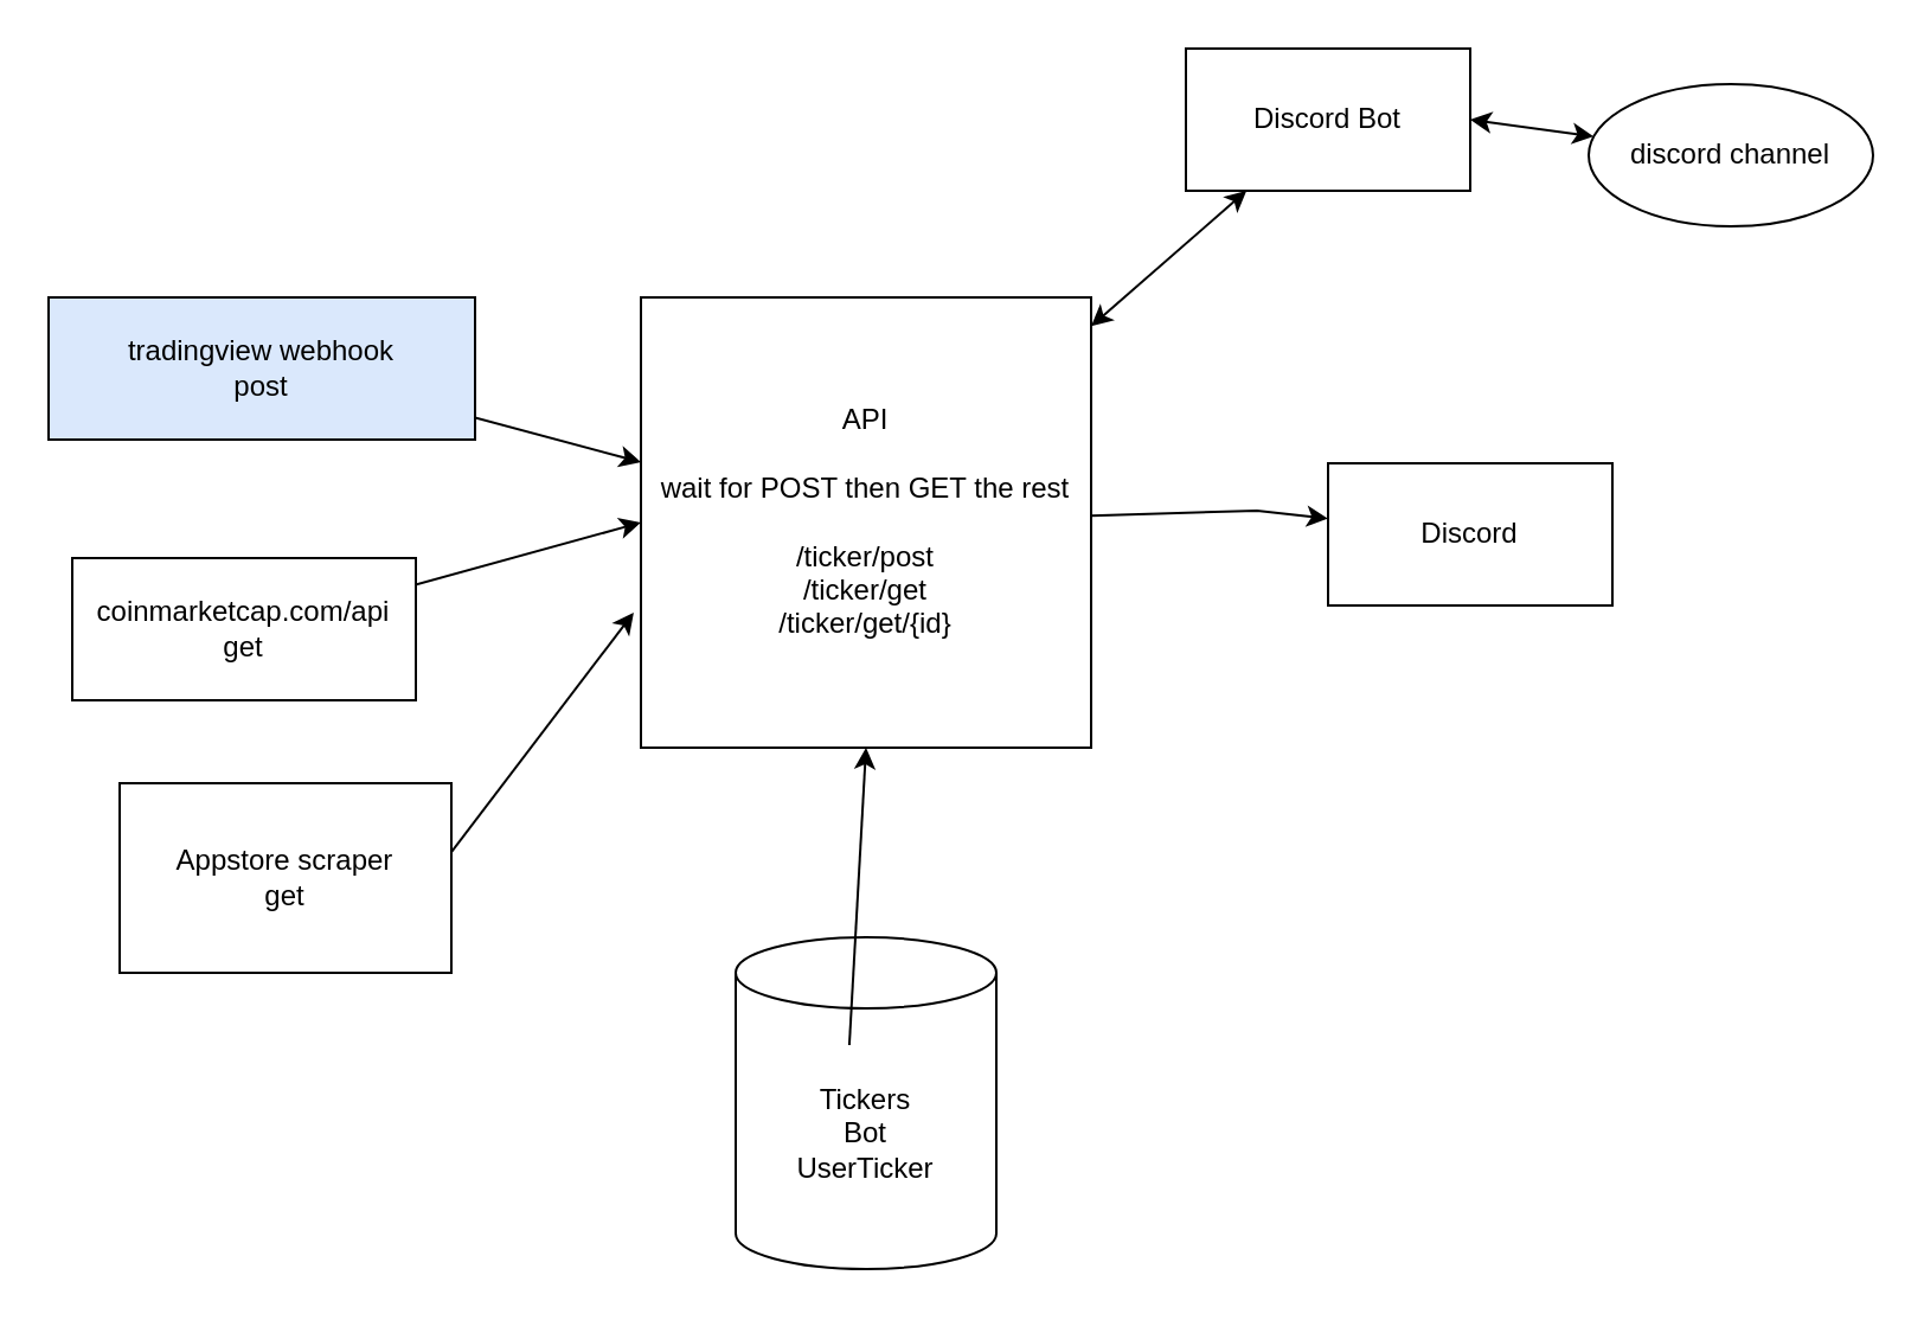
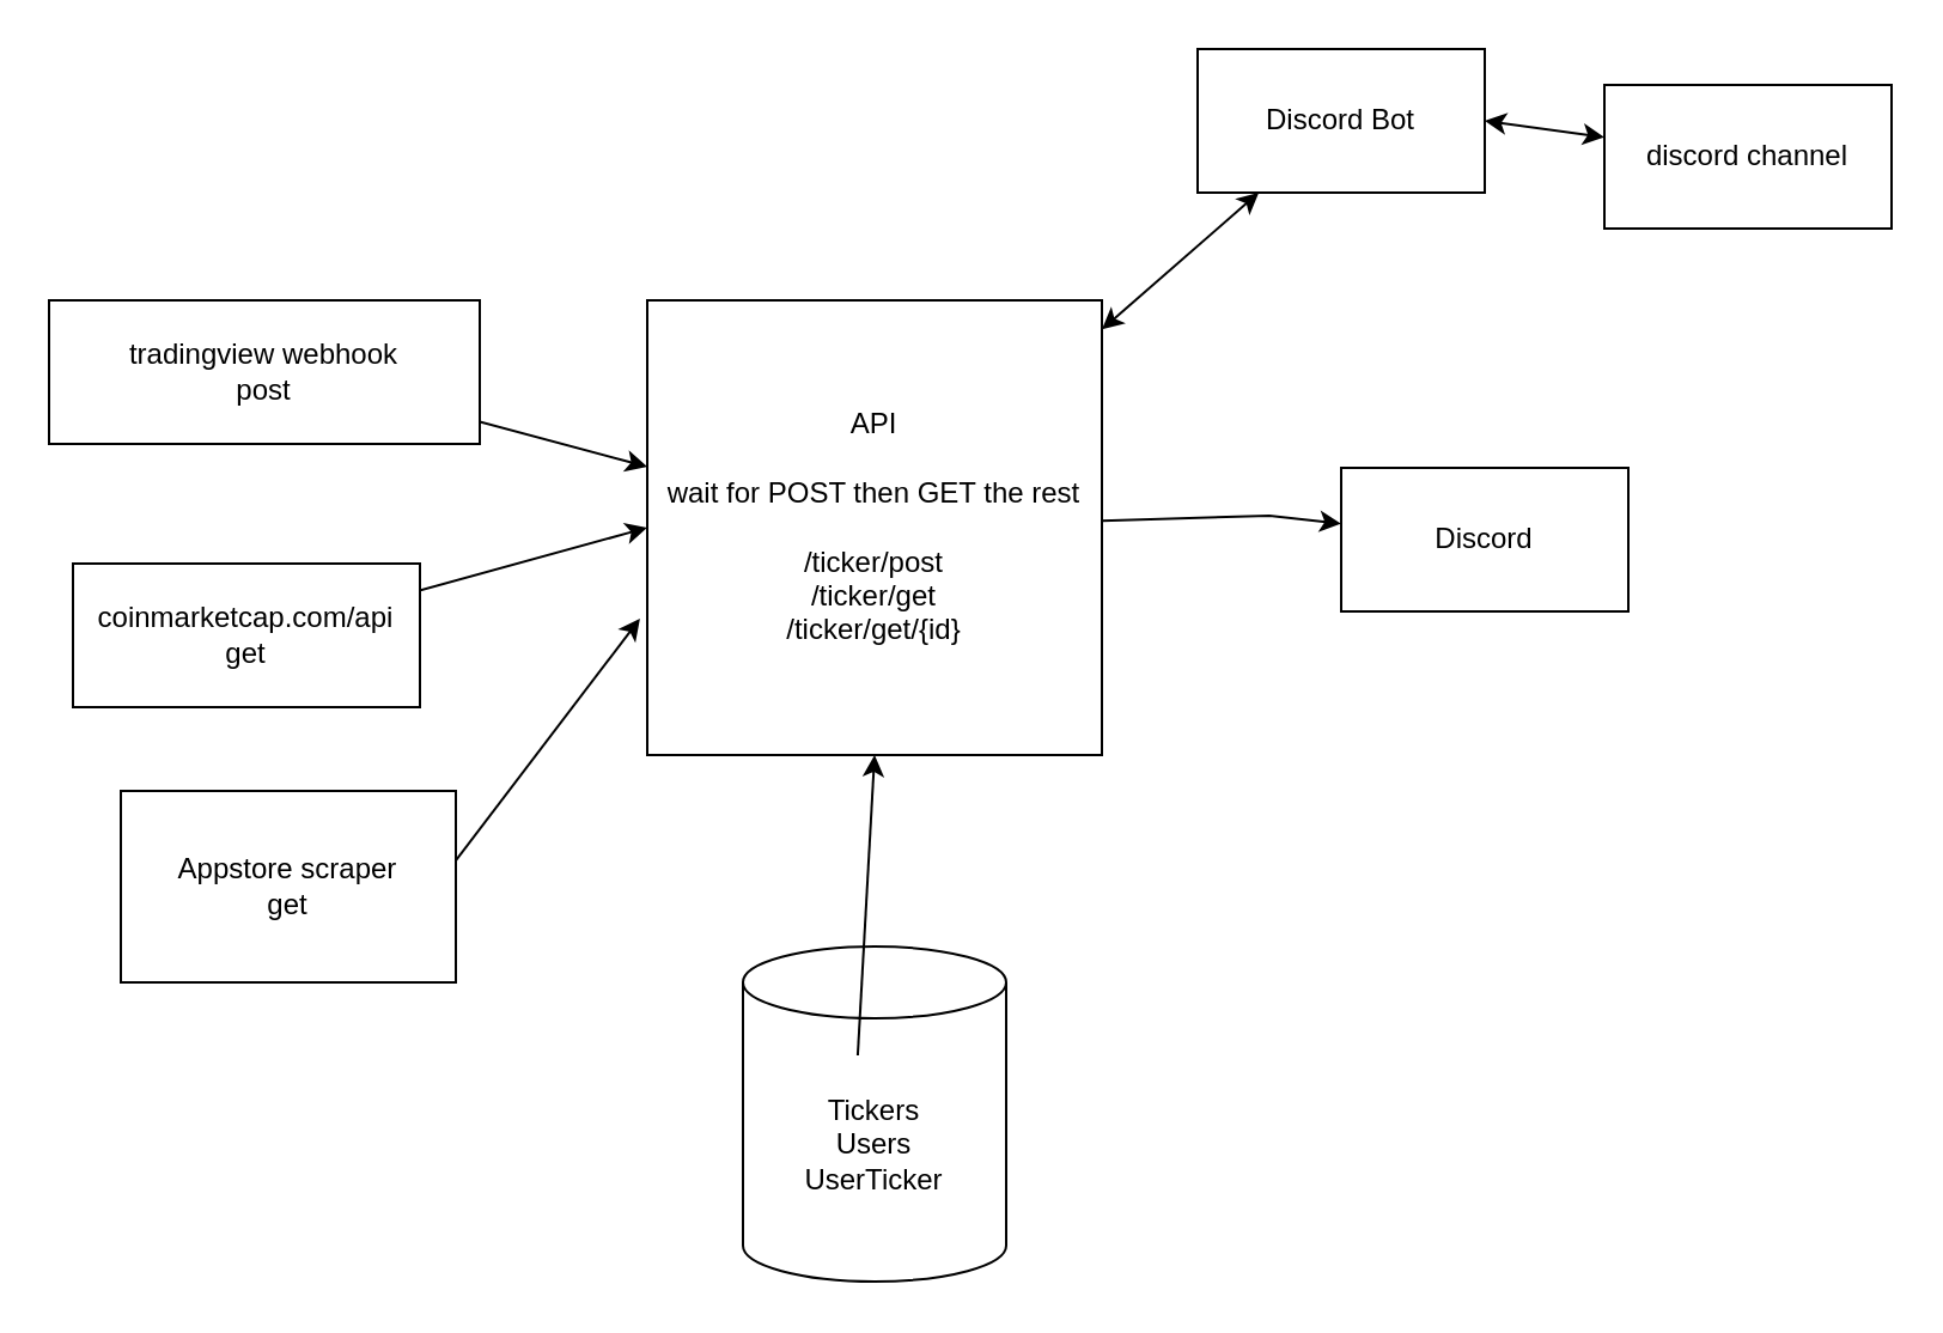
- <mxCell id="13" value="discord channel" style="ellipse;whiteSpace=wrap;html=1;" vertex="1" parent="1"><mxGeometry x="670" y="35" width="120" height="60" as="geometry" /></mxCell>
+ <mxCell id="13" value="discord channel" style="rounded=0;whiteSpace=wrap;html=1;" vertex="1" parent="1"><mxGeometry x="670" y="35" width="120" height="60" as="geometry" /></mxCell>
- <mxCell id="6" value="&lt;div&gt;tradingview webhook&lt;/div&gt;&lt;div&gt;post&lt;/div&gt;" style="whiteSpace=wrap;html=1;fillColor=#dae8fc;" vertex="1" parent="1"><mxGeometry x="20" y="125" width="180" height="60" as="geometry" /></mxCell>
+ <mxCell id="6" value="&lt;div&gt;tradingview webhook&lt;/div&gt;&lt;div&gt;post&lt;/div&gt;" style="whiteSpace=wrap;html=1;" vertex="1" parent="1"><mxGeometry x="20" y="125" width="180" height="60" as="geometry" /></mxCell>
- <mxCell id="3" value="Tickers&lt;br&gt;Bot&lt;br&gt;UserTicker" style="shape=cylinder3;whiteSpace=wrap;html=1;boundedLbl=1;backgroundOutline=1;size=15;" vertex="1" parent="1"><mxGeometry x="310" y="395" width="110" height="140" as="geometry" /></mxCell>
+ <mxCell id="3" value="Tickers&lt;br&gt;Users&lt;br&gt;UserTicker" style="shape=cylinder3;whiteSpace=wrap;html=1;boundedLbl=1;backgroundOutline=1;size=15;" vertex="1" parent="1"><mxGeometry x="310" y="395" width="110" height="140" as="geometry" /></mxCell>
